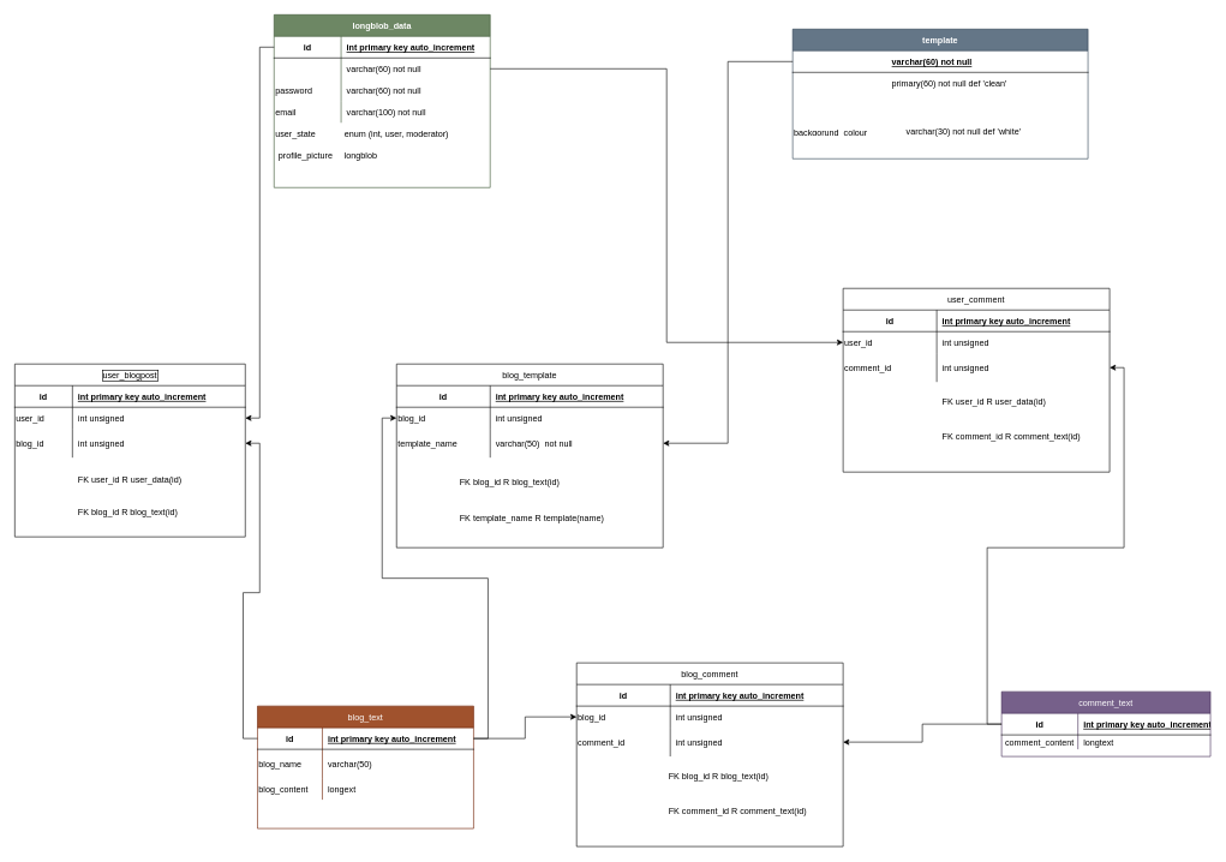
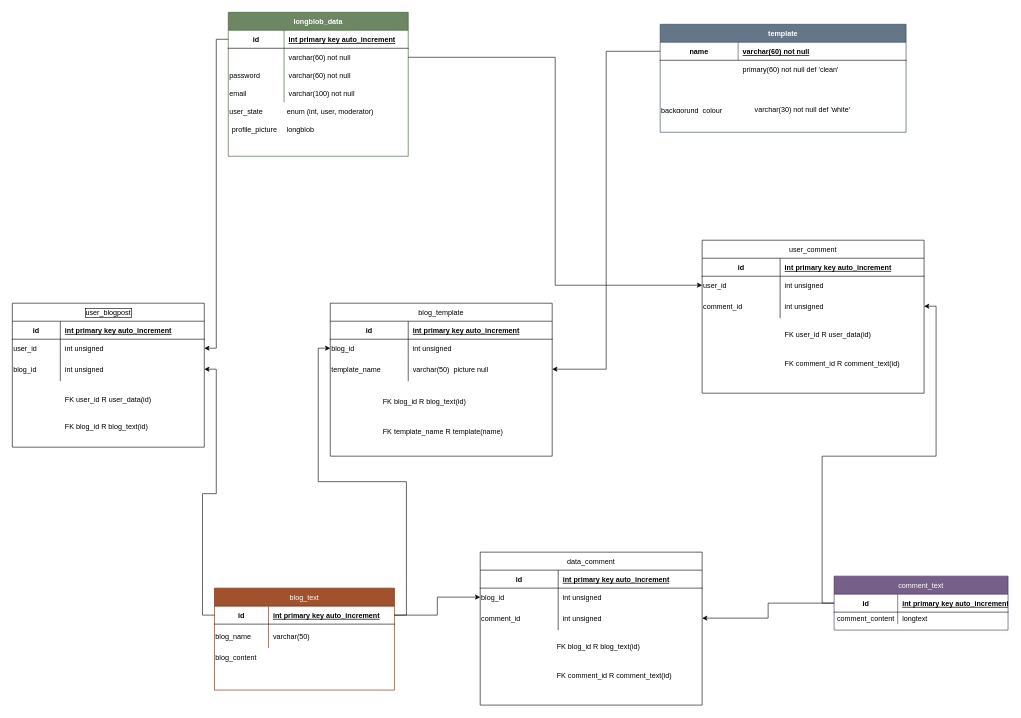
+ <mxCell id="26" value="name" style="shape=partialRectangle;connectable=0;fillColor=none;top=0;left=0;bottom=0;right=0;fontStyle=1;overflow=hidden;" parent="25" vertex="1"><mxGeometry width="130" height="30" as="geometry"><mxRectangle width="130" height="30" as="alternateBounds" /></mxGeometry></mxCell>
- <mxCell id="103" value="varchar(50)  not null" style="shape=partialRectangle;connectable=0;fillColor=none;top=0;left=0;bottom=0;right=0;align=left;spacingLeft=6;overflow=hidden;" parent="101" vertex="1"><mxGeometry x="130" width="240" height="40" as="geometry"><mxRectangle width="240" height="40" as="alternateBounds" /></mxGeometry></mxCell>
+ <mxCell id="103" value="varchar(50)  picture null" style="shape=partialRectangle;connectable=0;fillColor=none;top=0;left=0;bottom=0;right=0;align=left;spacingLeft=6;overflow=hidden;" parent="101" vertex="1"><mxGeometry x="130" width="240" height="40" as="geometry"><mxRectangle width="240" height="40" as="alternateBounds" /></mxGeometry></mxCell>
- <mxCell id="78" value="blog_comment" style="shape=table;startSize=30;container=1;collapsible=1;childLayout=tableLayout;fixedRows=1;rowLines=0;fontStyle=0;align=center;resizeLast=1;" parent="77" vertex="1"><mxGeometry width="370" height="255.0" as="geometry" /></mxCell>
+ <mxCell id="78" value="data_comment" style="shape=table;startSize=30;container=1;collapsible=1;childLayout=tableLayout;fixedRows=1;rowLines=0;fontStyle=0;align=center;resizeLast=1;" parent="77" vertex="1"><mxGeometry width="370" height="255.0" as="geometry" /></mxCell>
- <mxCell id="42" value="longext" style="shape=partialRectangle;connectable=0;fillColor=none;top=0;left=0;bottom=0;right=0;align=left;spacingLeft=6;overflow=hidden;" parent="40" vertex="1"><mxGeometry x="90" width="210" height="30" as="geometry"><mxRectangle width="210" height="30" as="alternateBounds" /></mxGeometry></mxCell>
